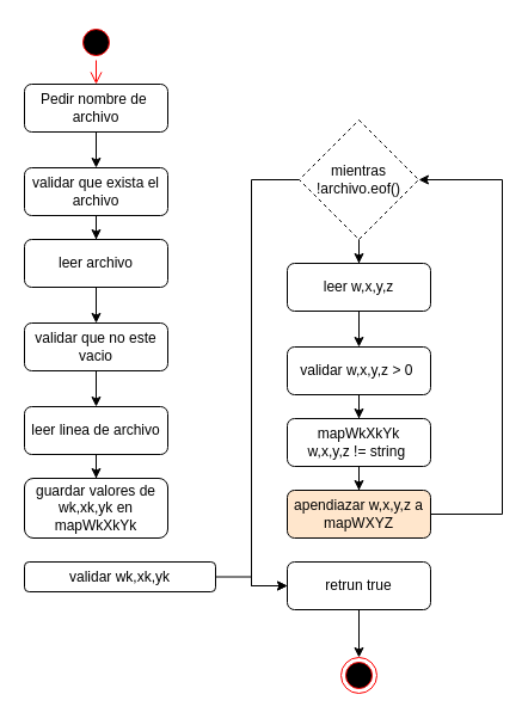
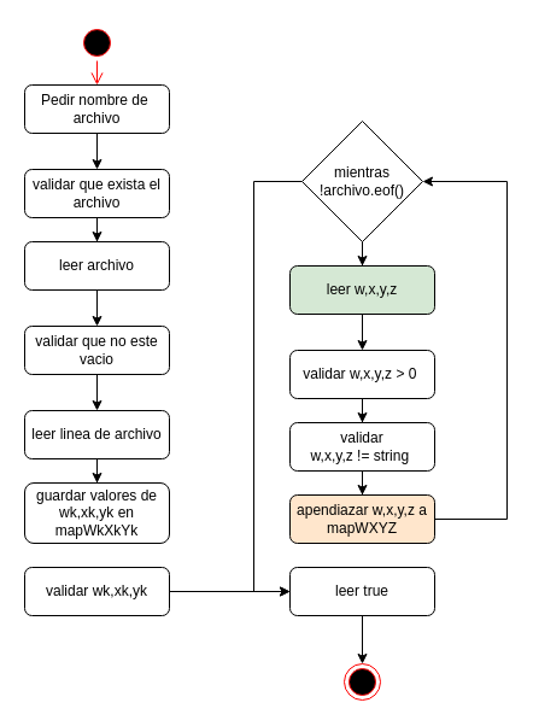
- <mxCell id="16" value="mientras !archivo.eof()" style="rhombus;whiteSpace=wrap;html=1;dashed=1;" parent="1" vertex="1"><mxGeometry x="250" y="100" width="100" height="100" as="geometry" /></mxCell>
+ <mxCell id="16" value="mientras !archivo.eof()" style="rhombus;whiteSpace=wrap;html=1;" parent="1" vertex="1"><mxGeometry x="250" y="100" width="100" height="100" as="geometry" /></mxCell>
- <mxCell id="22" value="leer w,x,y,z" style="rounded=1;whiteSpace=wrap;html=1;" parent="1" vertex="1"><mxGeometry x="240" y="220" width="120" height="40" as="geometry" /></mxCell>
+ <mxCell id="22" value="leer w,x,y,z" style="rounded=1;whiteSpace=wrap;html=1;fillColor=#d5e8d4;" parent="1" vertex="1"><mxGeometry x="240" y="220" width="120" height="40" as="geometry" /></mxCell>
- <mxCell id="26" value="mapWkXkYk &lt;br&gt;w,x,y,z != string&amp;nbsp;" style="rounded=1;whiteSpace=wrap;html=1;" parent="1" vertex="1"><mxGeometry x="240" y="350" width="120" height="40" as="geometry" /></mxCell>
+ <mxCell id="26" value="validar &lt;br&gt;w,x,y,z != string&amp;nbsp;" style="rounded=1;whiteSpace=wrap;html=1;" parent="1" vertex="1"><mxGeometry x="240" y="350" width="120" height="40" as="geometry" /></mxCell>
- <mxCell id="20" value="validar wk,xk,yk" style="rounded=1;whiteSpace=wrap;html=1;" parent="1" vertex="1"><mxGeometry x="20" y="470" width="160" height="25" as="geometry" /></mxCell>
+ <mxCell id="20" value="validar wk,xk,yk" style="rounded=1;whiteSpace=wrap;html=1;" parent="1" vertex="1"><mxGeometry x="20" y="470" width="120" height="40" as="geometry" /></mxCell>
- <mxCell id="30" value="retrun true" style="rounded=1;whiteSpace=wrap;html=1;" parent="1" vertex="1"><mxGeometry x="240" y="470" width="120" height="40" as="geometry" /></mxCell>
+ <mxCell id="30" value="leer true" style="rounded=1;whiteSpace=wrap;html=1;" parent="1" vertex="1"><mxGeometry x="240" y="470" width="120" height="40" as="geometry" /></mxCell>
